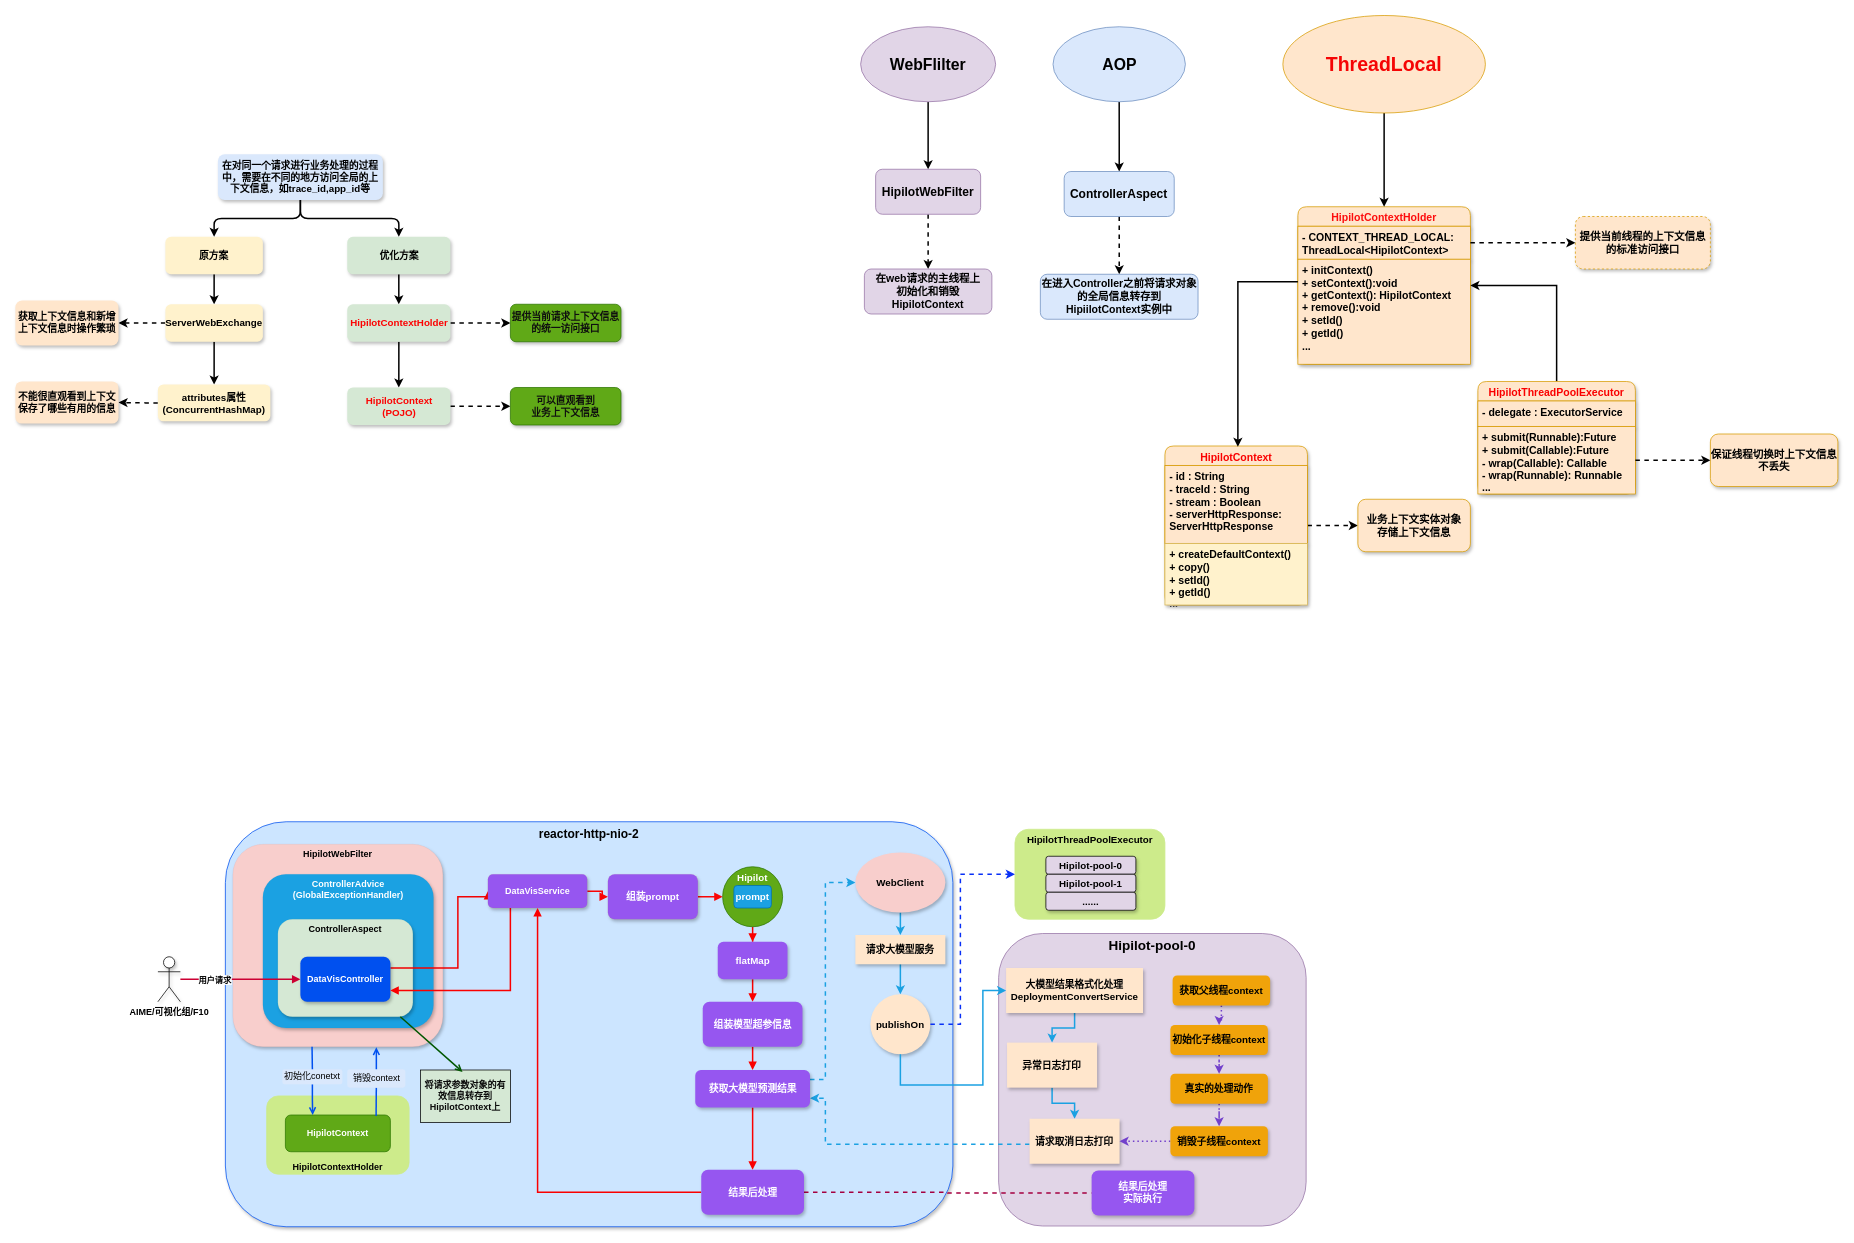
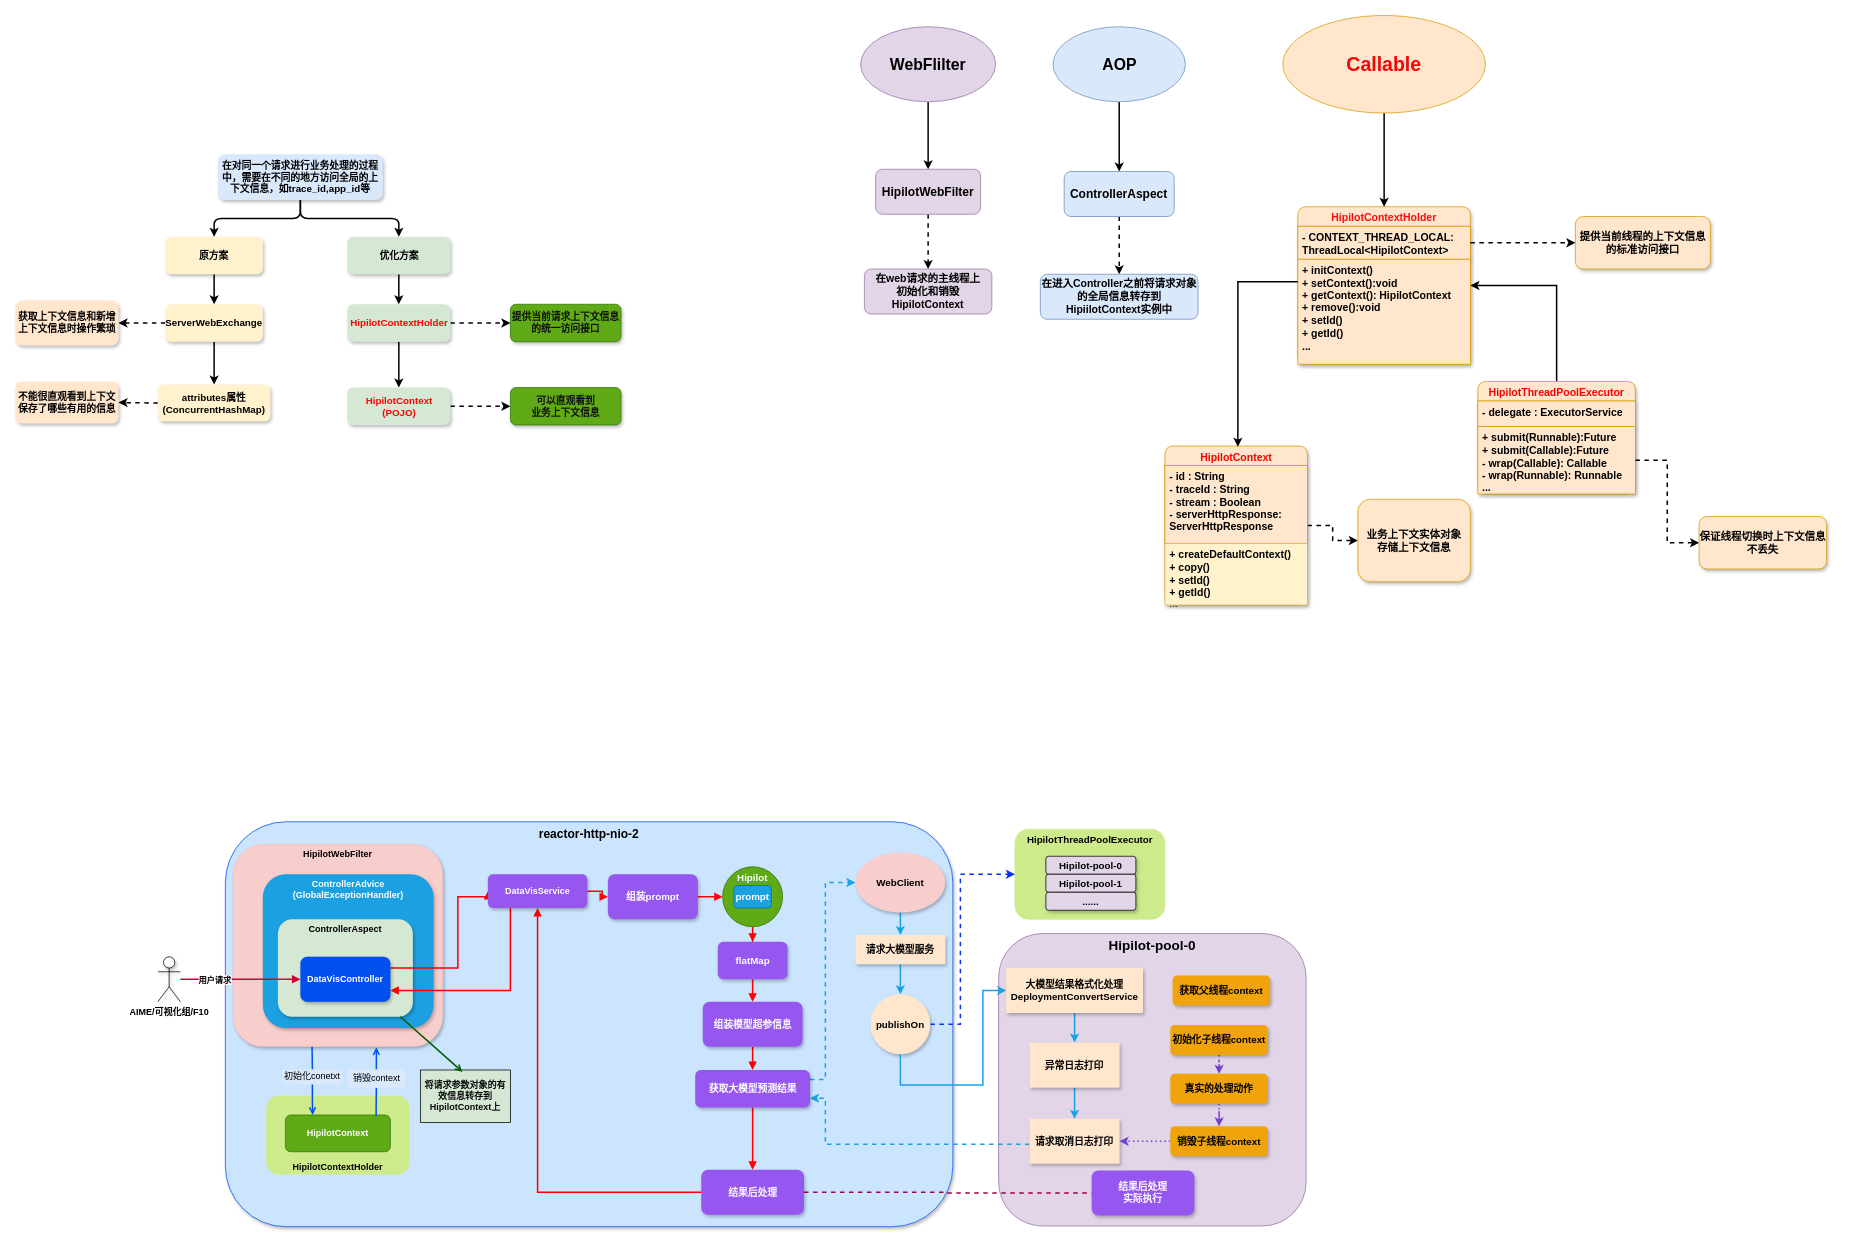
- <mxCell id="106" value="ThreadLocal" style="ellipse;whiteSpace=wrap;html=1;fillColor=#ffe6cc;strokeColor=#d79b00;fontSize=26;fontStyle=1;fontColor=#f50505;" vertex="1" parent="1"><mxGeometry x="1710" y="20" width="270" height="130" as="geometry" /></mxCell>
+ <mxCell id="106" value="Callable" style="ellipse;whiteSpace=wrap;html=1;fillColor=#ffe6cc;strokeColor=#d79b00;fontSize=26;fontStyle=1;fontColor=#f50505;" vertex="1" parent="1"><mxGeometry x="1710" y="20" width="270" height="130" as="geometry" /></mxCell>
- <mxCell id="16" value="提供当前线程的上下文信息的标准访问接口" style="rounded=1;whiteSpace=wrap;html=1;fillColor=#ffe6cc;strokeColor=#d79b00;shadow=1;fontStyle=1;fontSize=14;dashed=1;" parent="1" vertex="1"><mxGeometry x="2100" y="288" width="180" height="70" as="geometry" /></mxCell>
+ <mxCell id="16" value="提供当前线程的上下文信息的标准访问接口" style="rounded=1;whiteSpace=wrap;html=1;fillColor=#ffe6cc;strokeColor=#d79b00;shadow=1;fontStyle=1;fontSize=14;" parent="1" vertex="1"><mxGeometry x="2100" y="288" width="180" height="70" as="geometry" /></mxCell>
- <mxCell id="17" value="保证线程切换时上下文信息不丢失" style="rounded=1;whiteSpace=wrap;html=1;fillColor=#ffe6cc;strokeColor=#d79b00;shadow=1;fontStyle=1;fontSize=14;" parent="1" vertex="1"><mxGeometry x="2280" y="578" width="170" height="70" as="geometry" /></mxCell>
+ <mxCell id="17" value="保证线程切换时上下文信息不丢失" style="rounded=1;whiteSpace=wrap;html=1;fillColor=#ffe6cc;strokeColor=#d79b00;shadow=1;fontStyle=1;fontSize=14;" parent="1" vertex="1"><mxGeometry x="2265" y="688" width="170" height="70" as="geometry" /></mxCell>
- <mxCell id="15" value="业务上下文实体对象&lt;br style=&quot;font-size: 14px;&quot;&gt;存储上下文信息" style="rounded=1;whiteSpace=wrap;html=1;fillColor=#ffe6cc;strokeColor=#d79b00;shadow=1;fontStyle=1;fontSize=14;" parent="1" vertex="1"><mxGeometry x="1810" y="665" width="150" height="70" as="geometry" /></mxCell>
+ <mxCell id="15" value="业务上下文实体对象&lt;br style=&quot;font-size: 14px;&quot;&gt;存储上下文信息" style="rounded=1;whiteSpace=wrap;html=1;fillColor=#ffe6cc;strokeColor=#d79b00;shadow=1;fontStyle=1;fontSize=14;" parent="1" vertex="1"><mxGeometry x="1810" y="665" width="150" height="110" as="geometry" /></mxCell>
- <mxCell id="52" value="" style="edgeStyle=orthogonalEdgeStyle;rounded=0;orthogonalLoop=1;jettySize=auto;html=1;fontStyle=1;strokeColor=#7240cb;dashed=1;dashPattern=1 2;fontSize=13;strokeWidth=2;" parent="1" source="53" target="55" edge="1"><mxGeometry relative="1" as="geometry" /></mxCell>
- <mxCell id="47" value="异常日志打印" style="whiteSpace=wrap;html=1;fontStyle=1;fillColor=#ffe6cc;strokeColor=none;shadow=1;fontSize=13;" parent="1" vertex="1"><mxGeometry x="1342.25" y="1389.5" width="120" height="60" as="geometry" /></mxCell>
+ <mxCell id="47" value="异常日志打印" style="whiteSpace=wrap;html=1;fontStyle=1;fillColor=#ffe6cc;strokeColor=none;shadow=1;fontSize=13;" parent="1" vertex="1"><mxGeometry x="1372.25" y="1389.5" width="120" height="60" as="geometry" /></mxCell>
